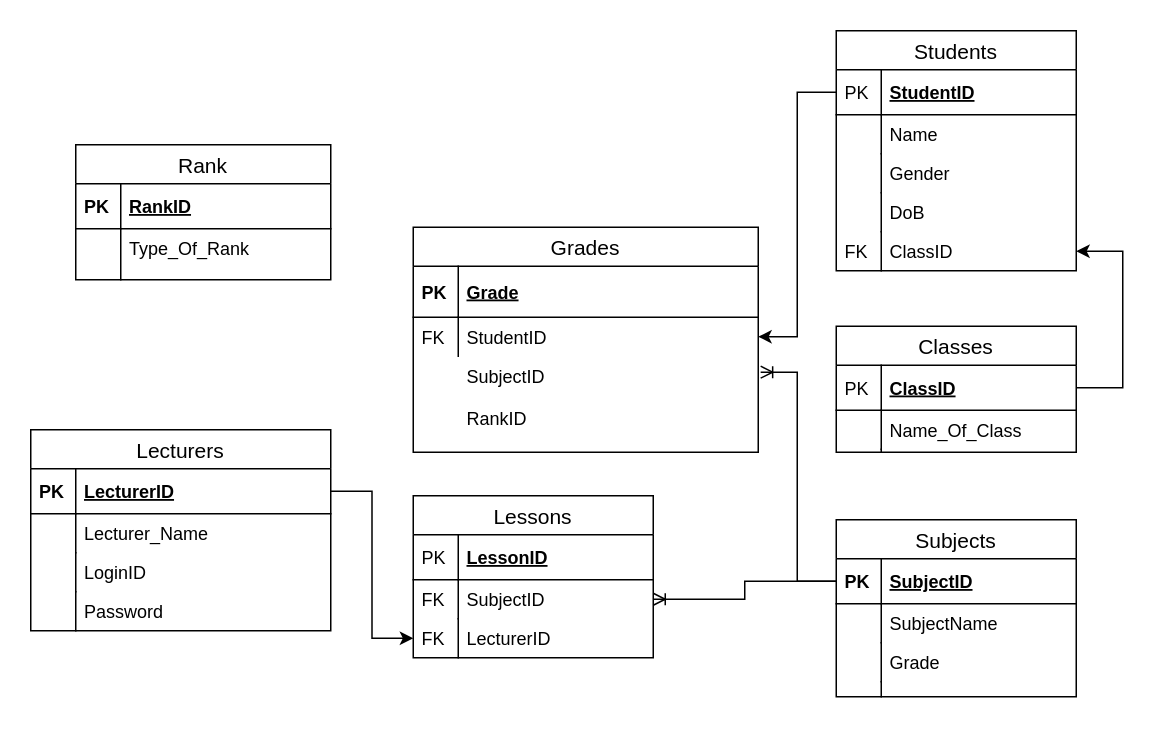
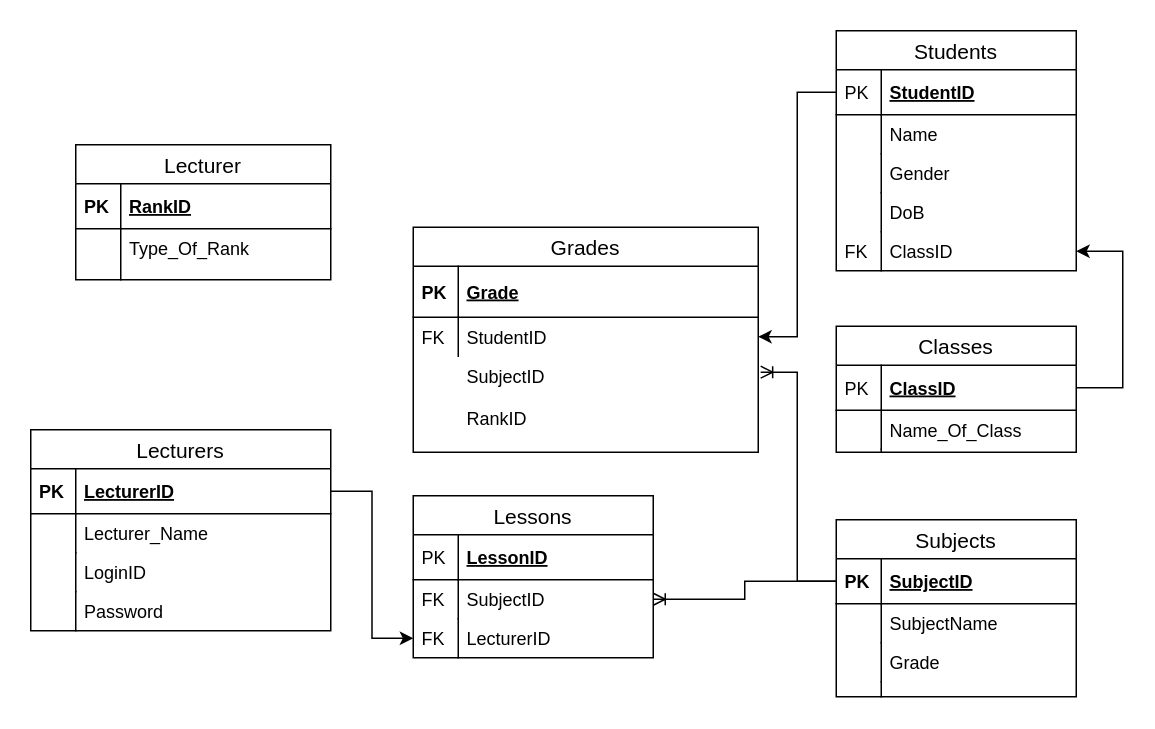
- <mxCell id="47" value="Rank" style="swimlane;fontStyle=0;childLayout=stackLayout;horizontal=1;startSize=26;horizontalStack=0;resizeParent=1;resizeParentMax=0;resizeLast=0;collapsible=1;marginBottom=0;align=center;fontSize=14;" vertex="1" parent="1"><mxGeometry x="50" y="96" width="170" height="90" as="geometry" /></mxCell>
+ <mxCell id="47" value="Lecturer" style="swimlane;fontStyle=0;childLayout=stackLayout;horizontal=1;startSize=26;horizontalStack=0;resizeParent=1;resizeParentMax=0;resizeLast=0;collapsible=1;marginBottom=0;align=center;fontSize=14;" vertex="1" parent="1"><mxGeometry x="50" y="96" width="170" height="90" as="geometry" /></mxCell>
